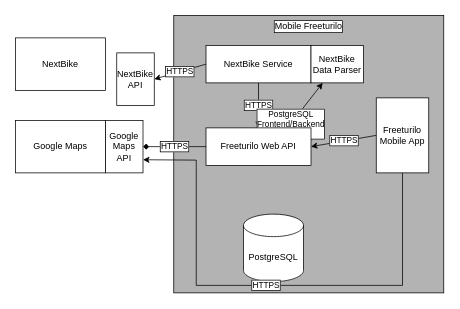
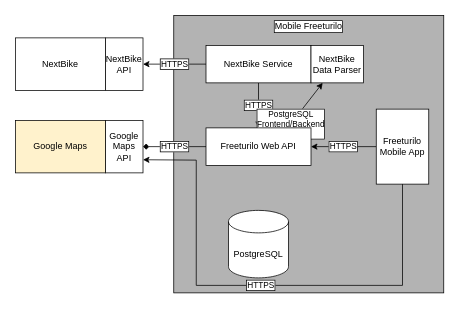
- <mxCell id="8" value="&lt;div&gt;NextBike&lt;/div&gt;&lt;div&gt;API&lt;br&gt;&lt;/div&gt;" style="rounded=0;whiteSpace=wrap;html=1;" parent="1" vertex="1"><mxGeometry x="155" y="70" width="50" height="70" as="geometry" /></mxCell>
+ <mxCell id="8" value="&lt;div&gt;NextBike&lt;/div&gt;&lt;div&gt;API&lt;br&gt;&lt;/div&gt;" style="rounded=0;whiteSpace=wrap;html=1;" parent="1" vertex="1"><mxGeometry x="140" y="50" width="50" height="70" as="geometry" /></mxCell>
- <mxCell id="6" value="Freeturilo Mobile App" style="rounded=0;whiteSpace=wrap;html=1;" parent="1" vertex="1"><mxGeometry x="501" y="130" width="70" height="100" as="geometry" /></mxCell>
+ <mxCell id="6" value="Freeturilo Mobile App" style="rounded=0;whiteSpace=wrap;html=1;" parent="1" vertex="1"><mxGeometry x="501" y="145" width="70" height="100" as="geometry" /></mxCell>
- <mxCell id="9" value="Google Maps" style="rounded=0;whiteSpace=wrap;html=1;" parent="1" vertex="1"><mxGeometry x="20" y="160" width="120" height="70" as="geometry" /></mxCell>
+ <mxCell id="9" value="Google Maps" style="rounded=0;whiteSpace=wrap;html=1;fillColor=#fff2cc;" parent="1" vertex="1"><mxGeometry x="20" y="160" width="120" height="70" as="geometry" /></mxCell>
- <mxCell id="15" value="PostgreSQL" style="shape=cylinder3;whiteSpace=wrap;html=1;boundedLbl=1;backgroundOutline=1;size=15;" parent="1" vertex="1"><mxGeometry x="324" y="285" width="80" height="90" as="geometry" /></mxCell>
+ <mxCell id="15" value="PostgreSQL" style="shape=cylinder3;whiteSpace=wrap;html=1;boundedLbl=1;backgroundOutline=1;size=15;" parent="1" vertex="1"><mxGeometry x="304" y="280" width="80" height="90" as="geometry" /></mxCell>
